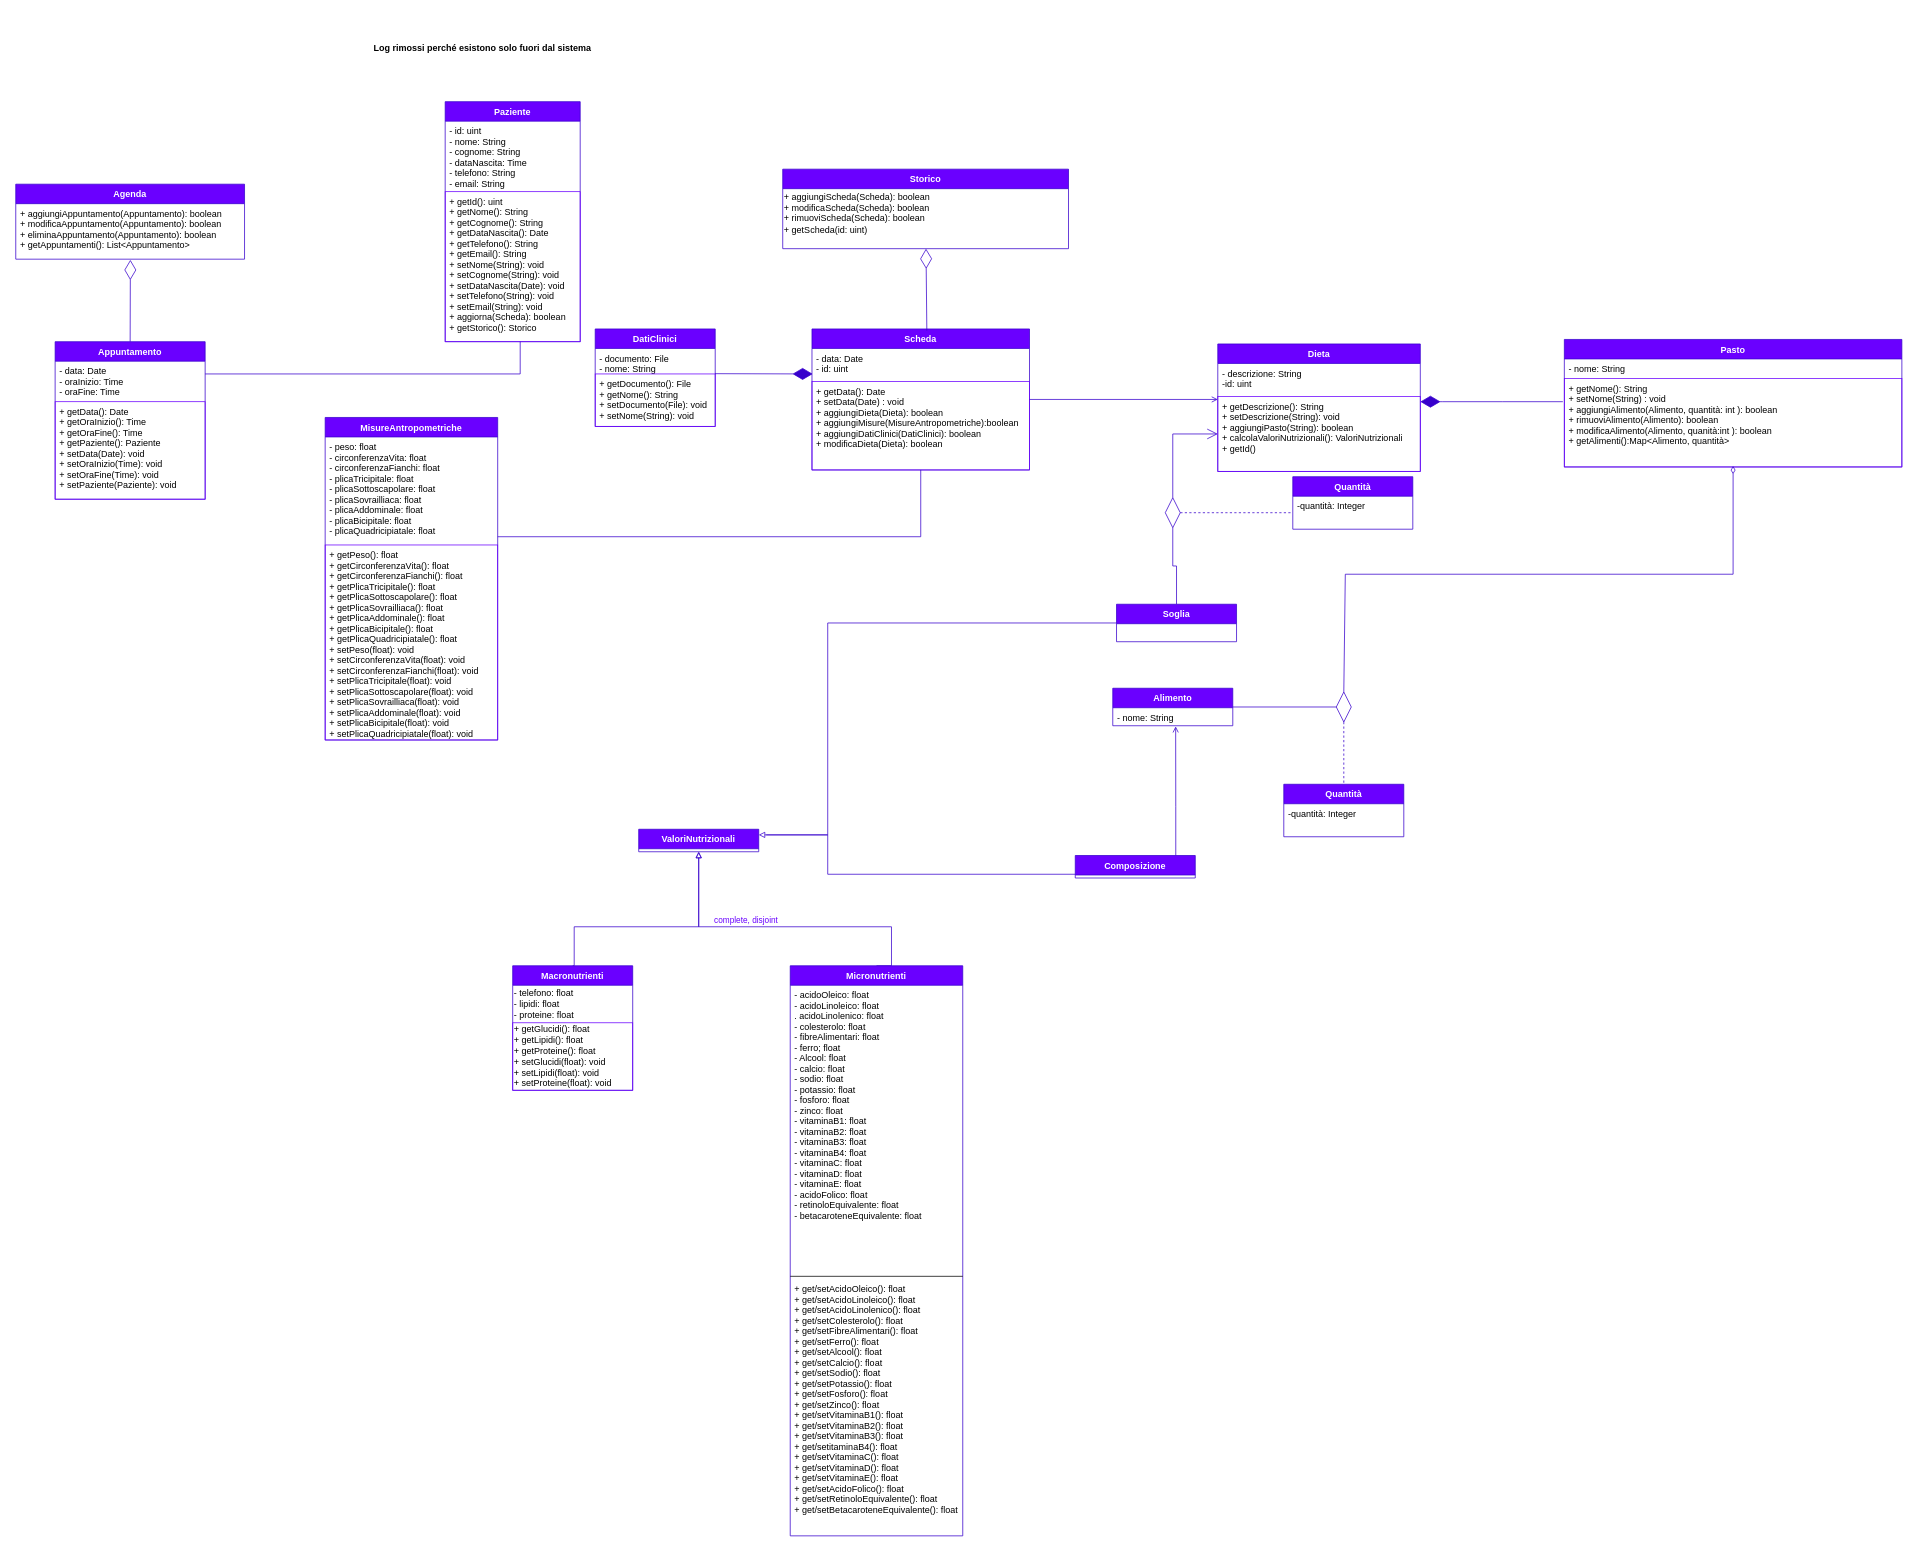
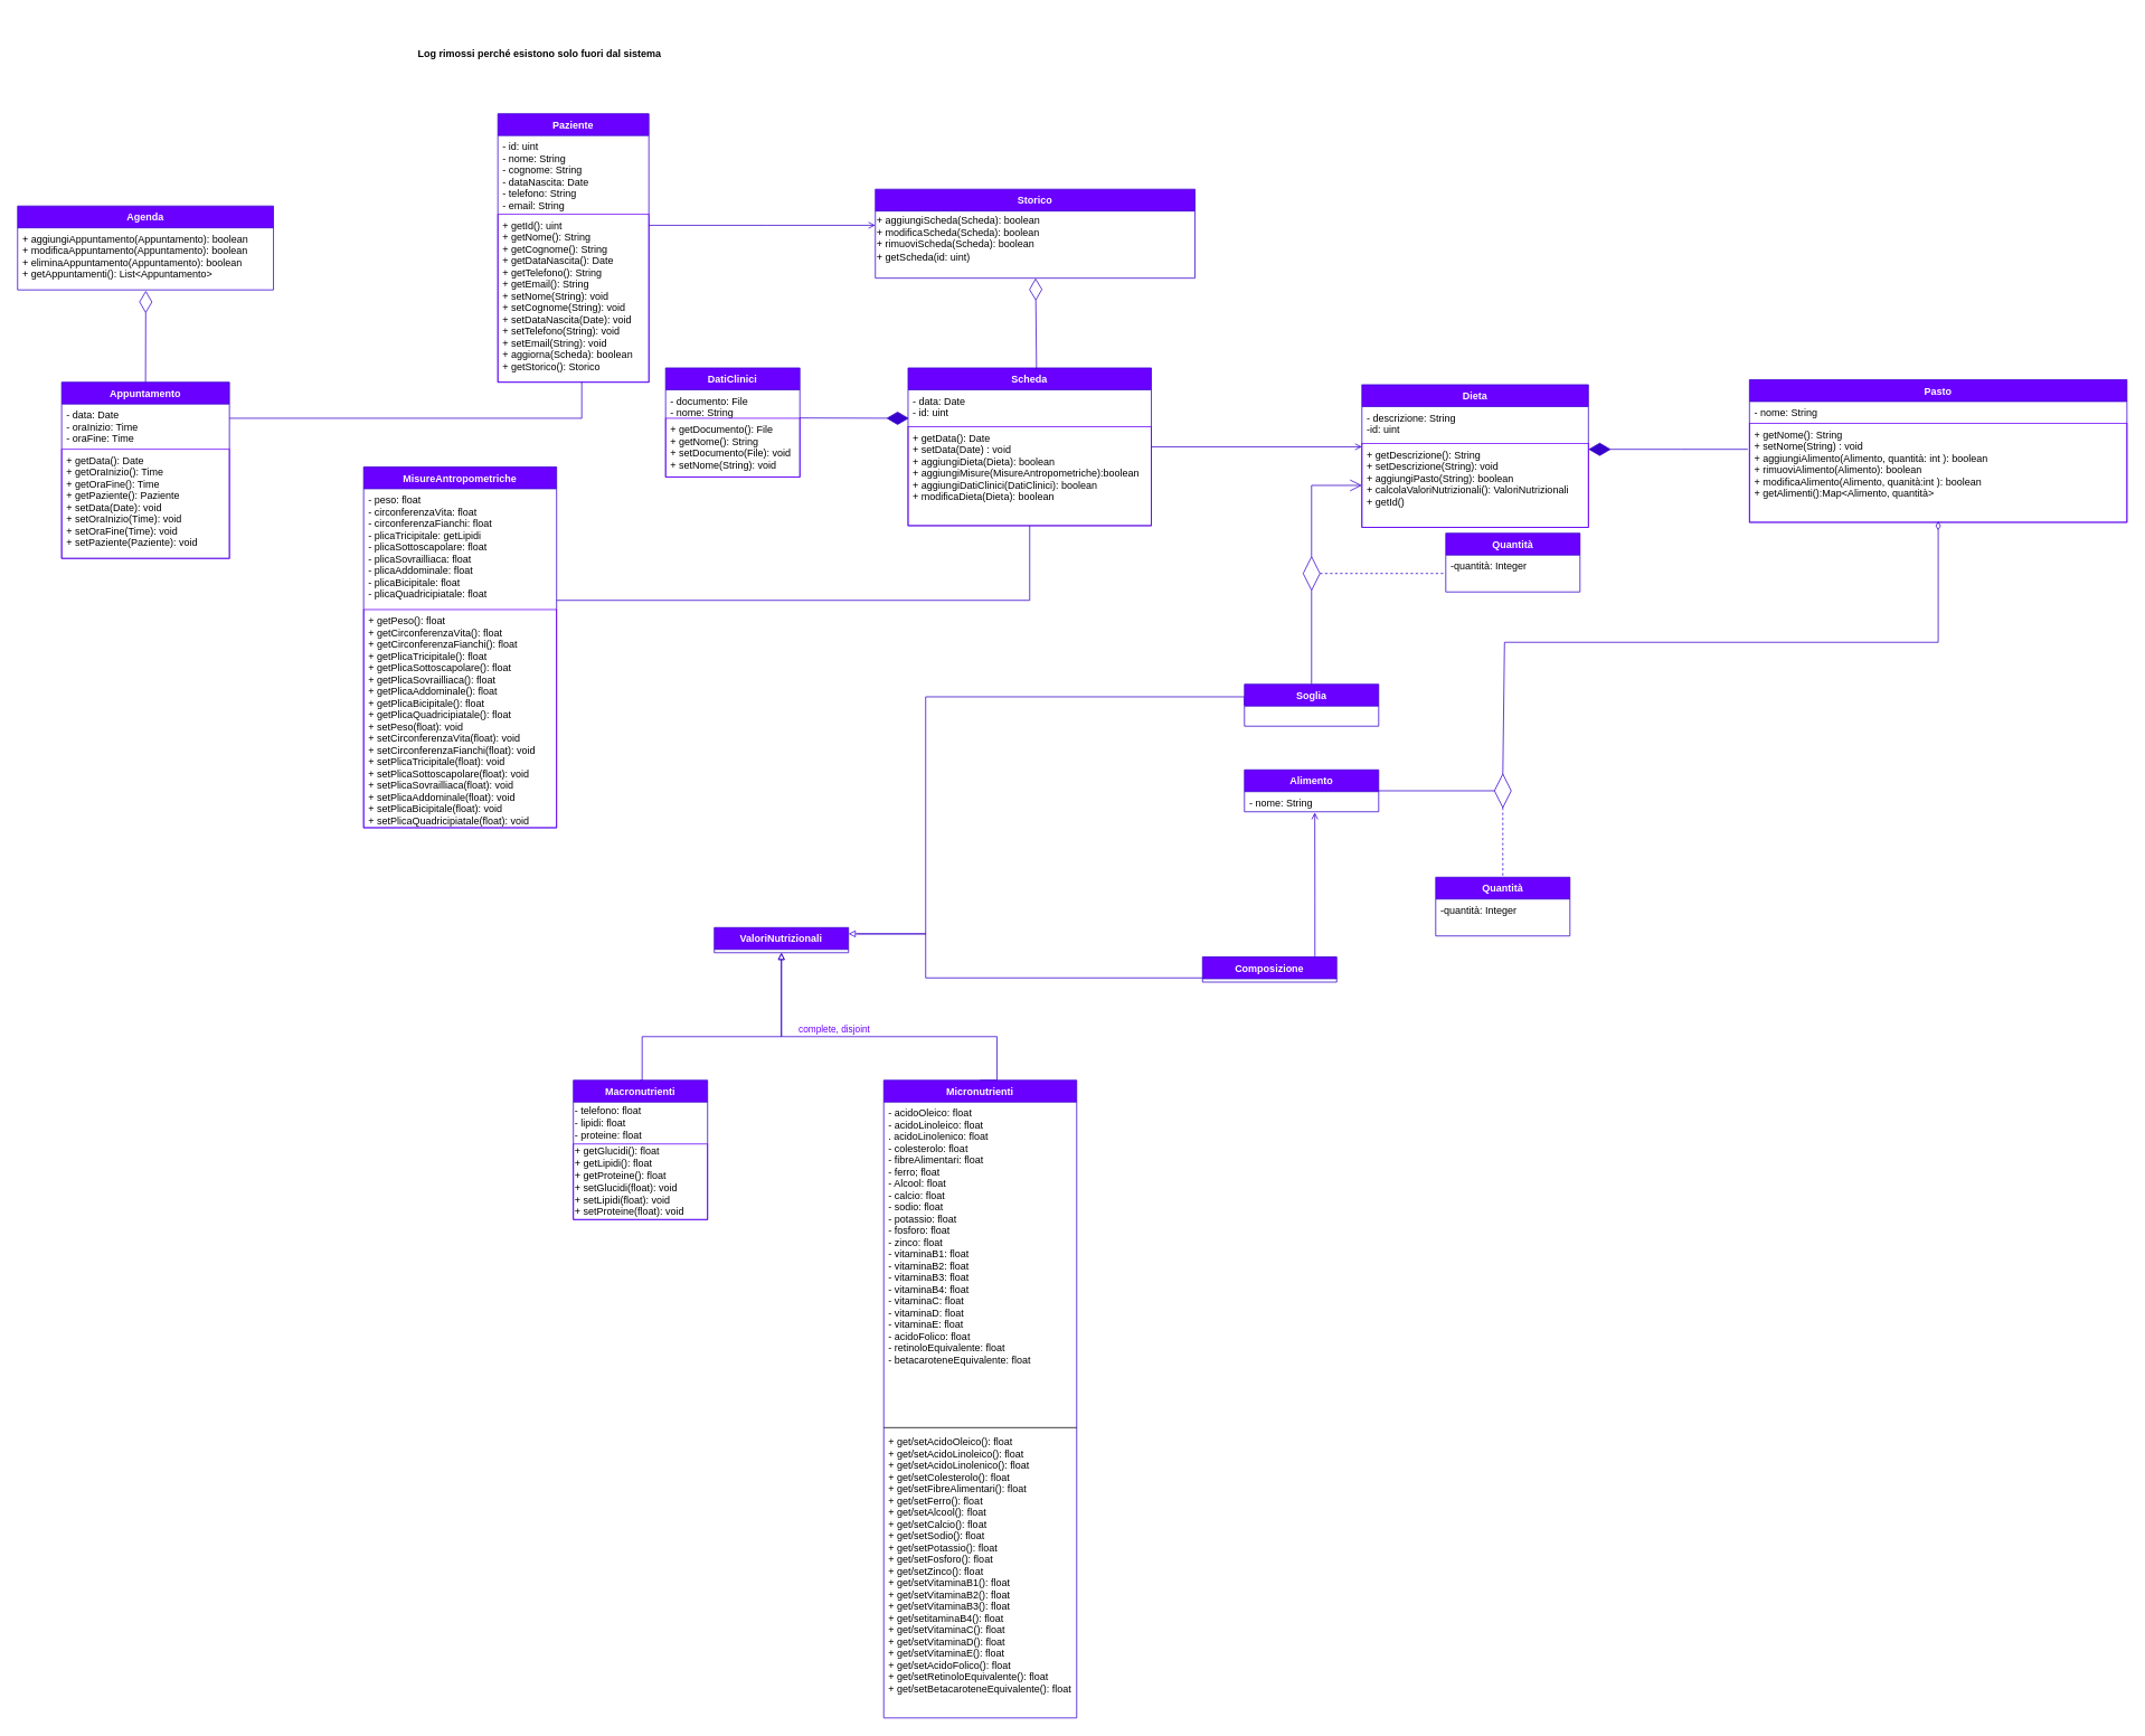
- <mxCell id="3" value="- id: uint&#10;- nome: String&#10;- cognome: String&#10;- dataNascita: Time&#10;- telefono: String&#10;- email: String&#10;&#10;" style="text;align=left;verticalAlign=top;spacingLeft=4;spacingRight=4;overflow=hidden;rotatable=0;points=[[0,0.5],[1,0.5]];portConstraint=eastwest;" parent="2" vertex="1"><mxGeometry y="26" width="180" height="94" as="geometry" /></mxCell>
+ <mxCell id="3" value="- id: uint&#10;- nome: String&#10;- cognome: String&#10;- dataNascita: Date&#10;- telefono: String&#10;- email: String&#10;&#10;" style="text;align=left;verticalAlign=top;spacingLeft=4;spacingRight=4;overflow=hidden;rotatable=0;points=[[0,0.5],[1,0.5]];portConstraint=eastwest;" parent="2" vertex="1"><mxGeometry y="26" width="180" height="94" as="geometry" /></mxCell>
+ <mxCell id="34" value="" style="endArrow=open;html=1;edgeStyle=orthogonalEdgeStyle;rounded=0;fillColor=#6a00ff;strokeColor=#3700CC;endFill=0;" parent="1" source="2" target="8" edge="1"><mxGeometry relative="1" as="geometry"><mxPoint x="883" y="585" as="sourcePoint" /><mxPoint x="1043" y="585" as="targetPoint" /><Array as="points"><mxPoint x="913" y="268" /><mxPoint x="913" y="268" /></Array></mxGeometry></mxCell>
- <mxCell id="56" value="- peso: float&#10;- circonferenzaVita: float&#10;- circonferenzaFianchi: float&#10;- plicaTricipitale: float&#10;- plicaSottoscapolare: float&#10;- plicaSovrailliaca: float&#10;- plicaAddominale: float&#10;- plicaBicipitale: float&#10;- plicaQuadricipiatale: float&#10;  " style="text;align=left;verticalAlign=top;spacingLeft=4;spacingRight=4;overflow=hidden;rotatable=0;points=[[0,0.5],[1,0.5]];portConstraint=eastwest;" vertex="1" parent="55"><mxGeometry y="26" width="230" height="144" as="geometry" /></mxCell>
+ <mxCell id="56" value="- peso: float&#10;- circonferenzaVita: float&#10;- circonferenzaFianchi: float&#10;- plicaTricipitale: getLipidi&#10;- plicaSottoscapolare: float&#10;- plicaSovrailliaca: float&#10;- plicaAddominale: float&#10;- plicaBicipitale: float&#10;- plicaQuadricipiatale: float&#10;  " style="text;align=left;verticalAlign=top;spacingLeft=4;spacingRight=4;overflow=hidden;rotatable=0;points=[[0,0.5],[1,0.5]];portConstraint=eastwest;" vertex="1" parent="55"><mxGeometry y="26" width="230" height="144" as="geometry" /></mxCell>
- <mxCell id="42" value="Soglia" style="swimlane;fontStyle=1;align=center;verticalAlign=top;childLayout=stackLayout;horizontal=1;startSize=26;horizontalStack=0;resizeParent=1;resizeParentMax=0;resizeLast=0;collapsible=1;marginBottom=0;fillColor=#6a00ff;fontColor=#ffffff;strokeColor=#3700CC;" parent="1" vertex="1"><mxGeometry x="1488" y="805" width="160" height="50" as="geometry" /></mxCell>
+ <mxCell id="42" value="Soglia" style="swimlane;fontStyle=1;align=center;verticalAlign=top;childLayout=stackLayout;horizontal=1;startSize=26;horizontalStack=0;resizeParent=1;resizeParentMax=0;resizeLast=0;collapsible=1;marginBottom=0;fillColor=#6a00ff;fontColor=#ffffff;strokeColor=#3700CC;" parent="1" vertex="1"><mxGeometry x="1483" y="815" width="160" height="50" as="geometry" /></mxCell>
